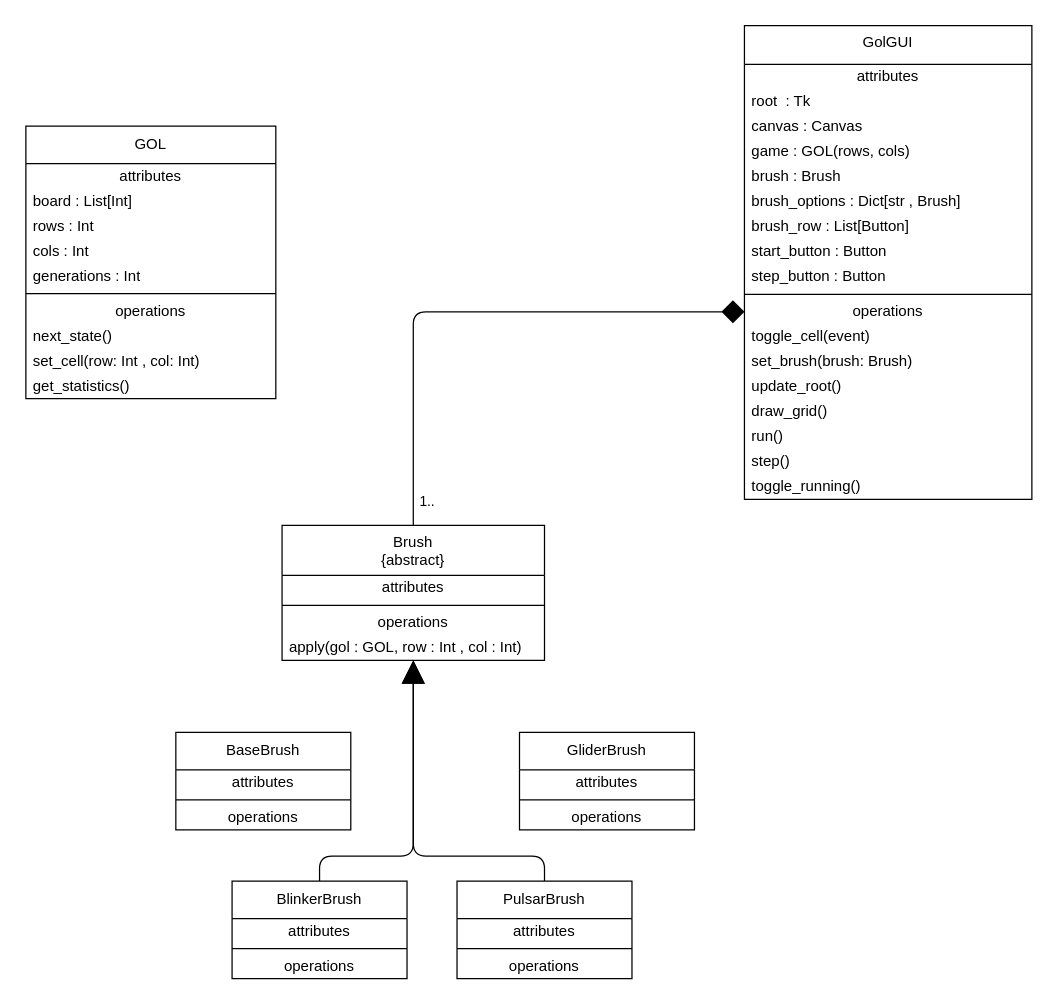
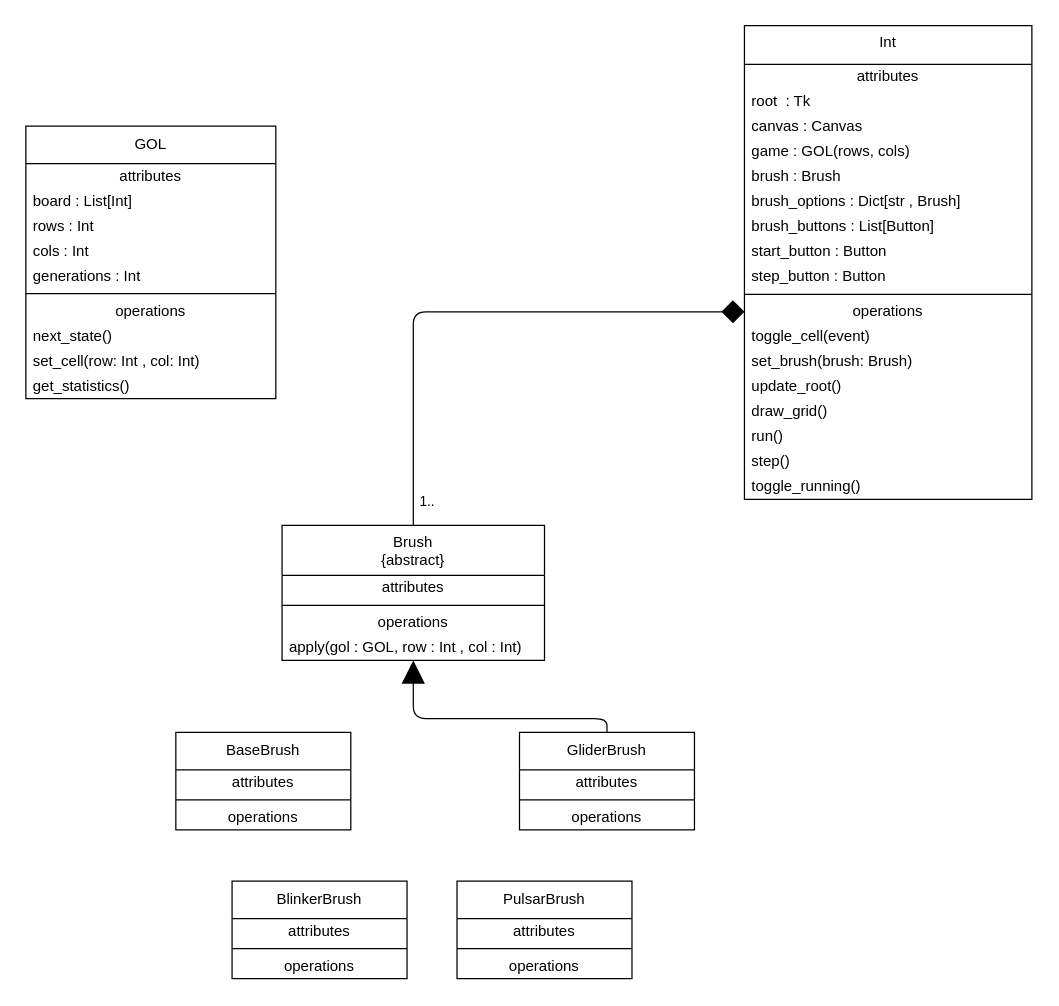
- <mxCell id="2" value="GolGUI" style="swimlane;fontStyle=0;align=center;verticalAlign=top;childLayout=stackLayout;horizontal=1;startSize=31;horizontalStack=0;resizeParent=1;resizeParentMax=0;resizeLast=0;collapsible=0;marginBottom=0;html=1;whiteSpace=wrap;" vertex="1" parent="1"><mxGeometry x="595" y="20" width="230" height="379" as="geometry" /></mxCell>
+ <mxCell id="2" value="Int" style="swimlane;fontStyle=0;align=center;verticalAlign=top;childLayout=stackLayout;horizontal=1;startSize=31;horizontalStack=0;resizeParent=1;resizeParentMax=0;resizeLast=0;collapsible=0;marginBottom=0;html=1;whiteSpace=wrap;" vertex="1" parent="1"><mxGeometry x="595" y="20" width="230" height="379" as="geometry" /></mxCell>
- <mxCell id="9" value="brush_row : List[Button]" style="text;html=1;strokeColor=none;fillColor=none;align=left;verticalAlign=middle;spacingLeft=4;spacingRight=4;overflow=hidden;rotatable=0;points=[[0,0.5],[1,0.5]];portConstraint=eastwest;whiteSpace=wrap;" vertex="1" parent="2"><mxGeometry y="151" width="230" height="20" as="geometry" /></mxCell>
+ <mxCell id="9" value="brush_buttons : List[Button]" style="text;html=1;strokeColor=none;fillColor=none;align=left;verticalAlign=middle;spacingLeft=4;spacingRight=4;overflow=hidden;rotatable=0;points=[[0,0.5],[1,0.5]];portConstraint=eastwest;whiteSpace=wrap;" vertex="1" parent="2"><mxGeometry y="151" width="230" height="20" as="geometry" /></mxCell>
+ <mxCell id="55" style="edgeStyle=none;html=1;endArrow=block;endFill=1;endSize=16;" edge="1" parent="1" source="43" target="34"><mxGeometry relative="1" as="geometry"><mxPoint x="223" y="604.5" as="sourcePoint" /><mxPoint x="340" y="538.5" as="targetPoint" /><Array as="points"><mxPoint x="485" y="574.5" /><mxPoint x="330" y="574.5" /></Array></mxGeometry></mxCell>
- <mxCell id="57" style="edgeStyle=none;html=1;endArrow=block;endFill=1;endSize=16;" edge="1" parent="1" source="47" target="34"><mxGeometry relative="1" as="geometry"><mxPoint x="445" y="714.5" as="sourcePoint" /><mxPoint x="340" y="538.5" as="targetPoint" /><Array as="points"><mxPoint x="255" y="684.5" /><mxPoint x="330" y="684.5" /></Array></mxGeometry></mxCell>
- <mxCell id="56" style="edgeStyle=none;html=1;endArrow=block;endFill=1;endSize=16;" edge="1" parent="1" source="51" target="34"><mxGeometry relative="1" as="geometry"><mxPoint x="495" y="595.5" as="sourcePoint" /><mxPoint x="340" y="538.5" as="targetPoint" /><Array as="points"><mxPoint x="435" y="684.5" /><mxPoint x="330" y="684.5" /></Array></mxGeometry></mxCell>
